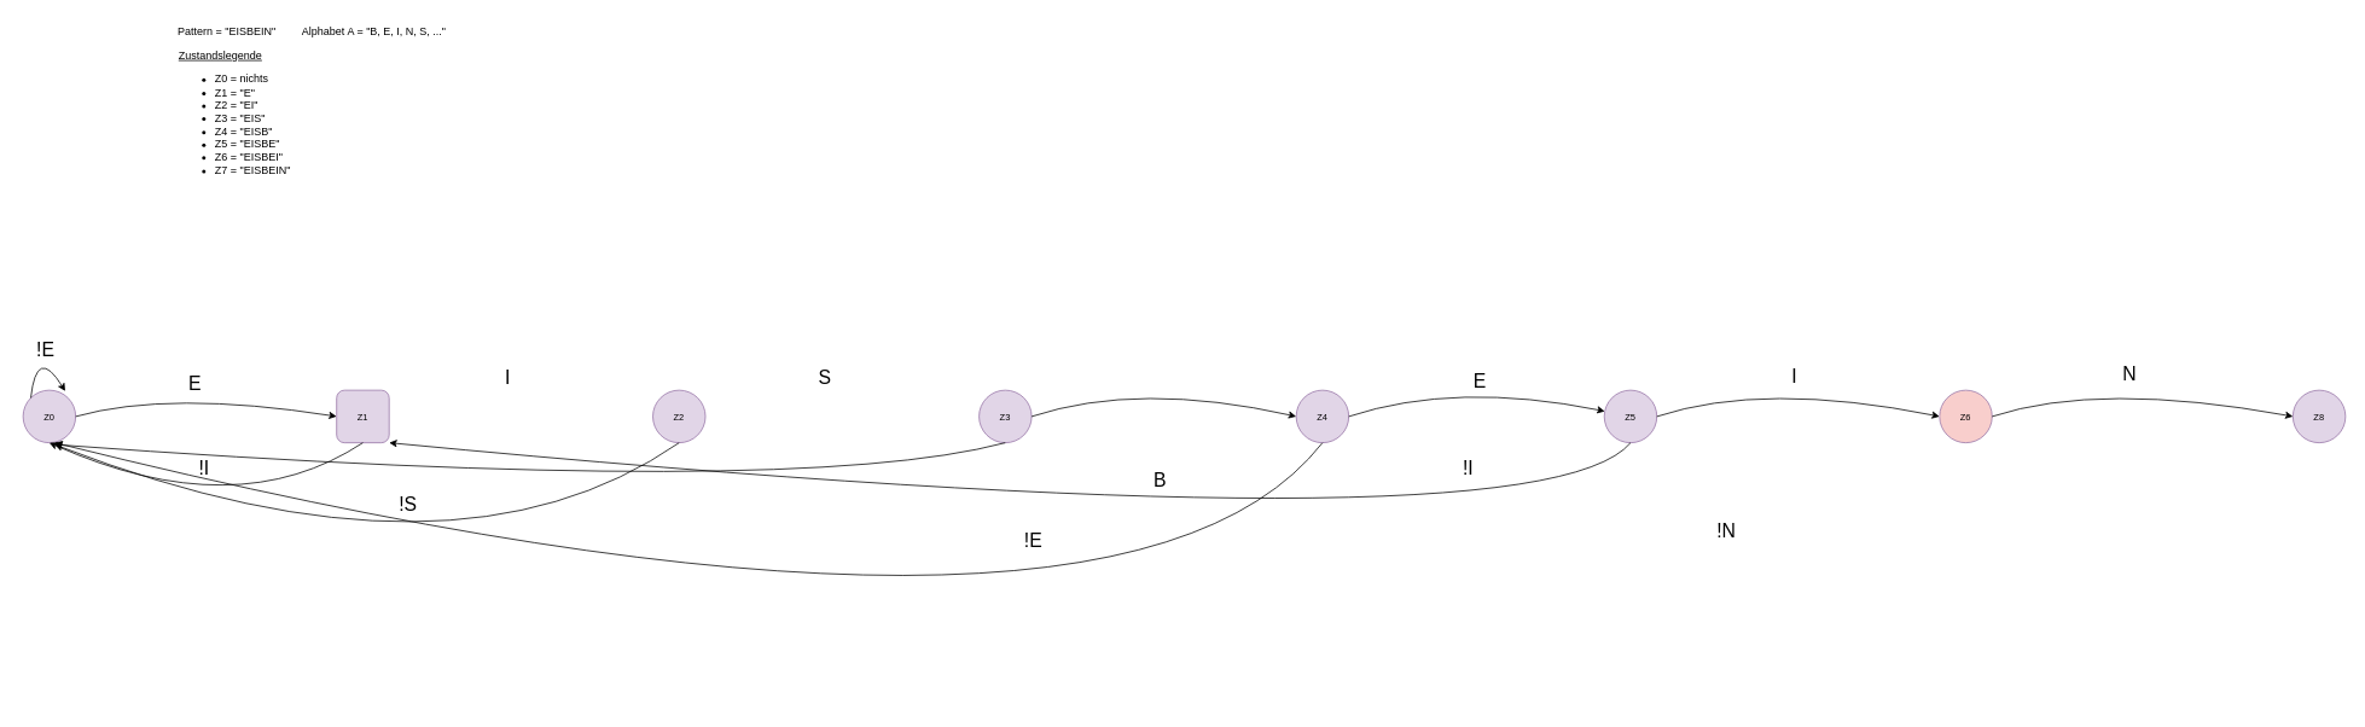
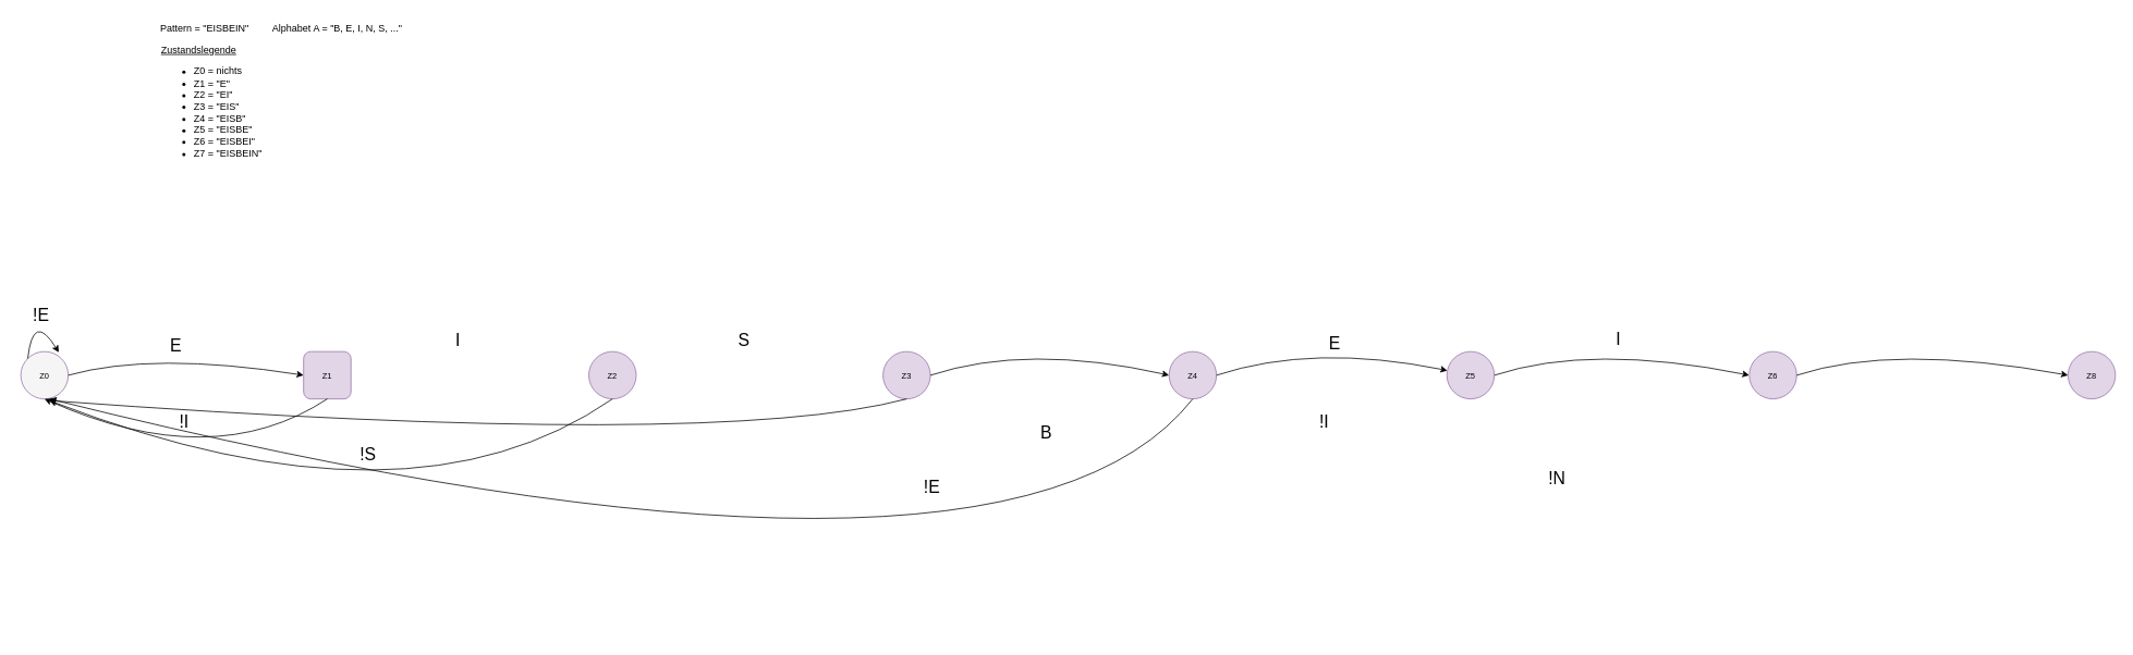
- <mxCell id="26" value="N" style="text;html=1;align=center;verticalAlign=middle;whiteSpace=wrap;rounded=0;fontSize=21;" vertex="1" parent="1"><mxGeometry x="2320" y="396" width="60" height="30" as="geometry" /></mxCell>
- <mxCell id="2" value="Z0" style="ellipse;whiteSpace=wrap;html=1;aspect=fixed;fontSize=10;fillColor=#e1d5e7;strokeColor=#9673a6;" parent="1" vertex="1"><mxGeometry x="25" y="430" width="58" height="58" as="geometry" /></mxCell>
+ <mxCell id="2" value="Z0" style="ellipse;whiteSpace=wrap;html=1;aspect=fixed;fontSize=10;fillColor=#f5f5f5;strokeColor=#9673a6;" parent="1" vertex="1"><mxGeometry x="25" y="430" width="58" height="58" as="geometry" /></mxCell>
- <mxCell id="11" value="Z6" style="ellipse;whiteSpace=wrap;html=1;aspect=fixed;fontSize=10;fillColor=#f8cecc;strokeColor=#9673a6;" parent="1" vertex="1"><mxGeometry x="2140" y="430" width="58" height="58" as="geometry" /></mxCell>
+ <mxCell id="11" value="Z6" style="ellipse;whiteSpace=wrap;html=1;aspect=fixed;fontSize=10;fillColor=#e1d5e7;strokeColor=#9673a6;" parent="1" vertex="1"><mxGeometry x="2140" y="430" width="58" height="58" as="geometry" /></mxCell>
- <mxCell id="34" value="" style="endArrow=classic;html=1;rounded=0;exitX=0.5;exitY=1;exitDx=0;exitDy=0;curved=1;entryX=1;entryY=1;entryDx=0;entryDy=0;" edge="1" parent="1" source="10" target="6"><mxGeometry width="50" height="50" relative="1" as="geometry"><mxPoint x="1689.506" y="668" as="sourcePoint" /><mxPoint x="900" y="740" as="targetPoint" /><Array as="points"><mxPoint x="1696.506" y="610" /></Array></mxGeometry></mxCell>
